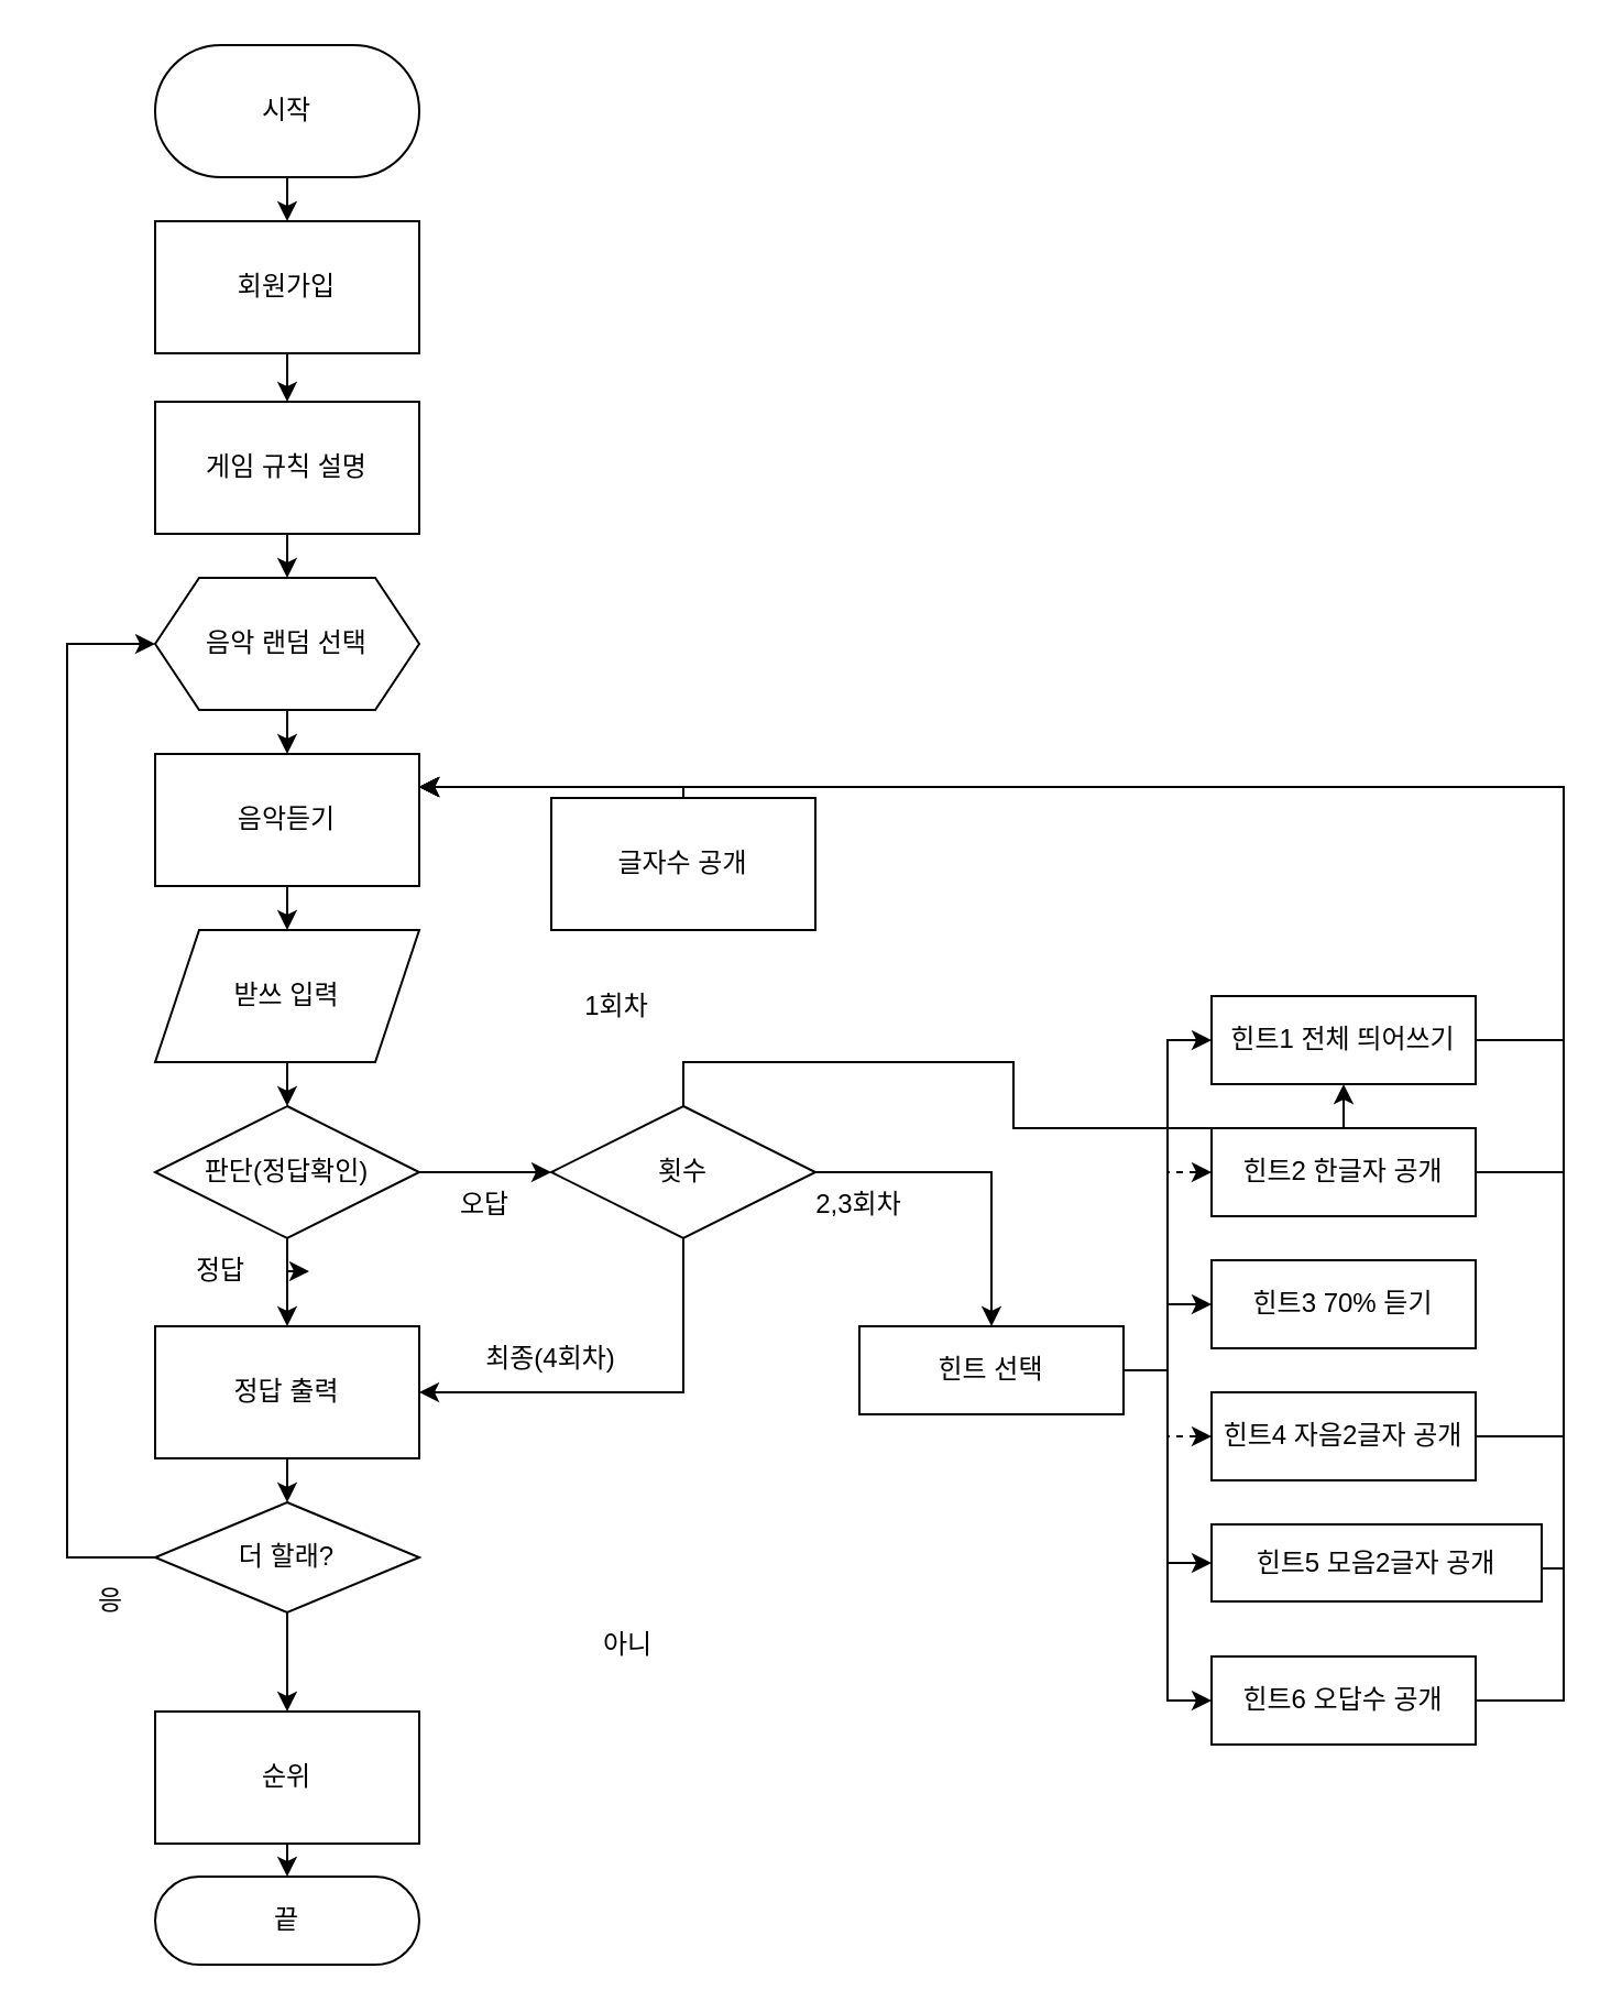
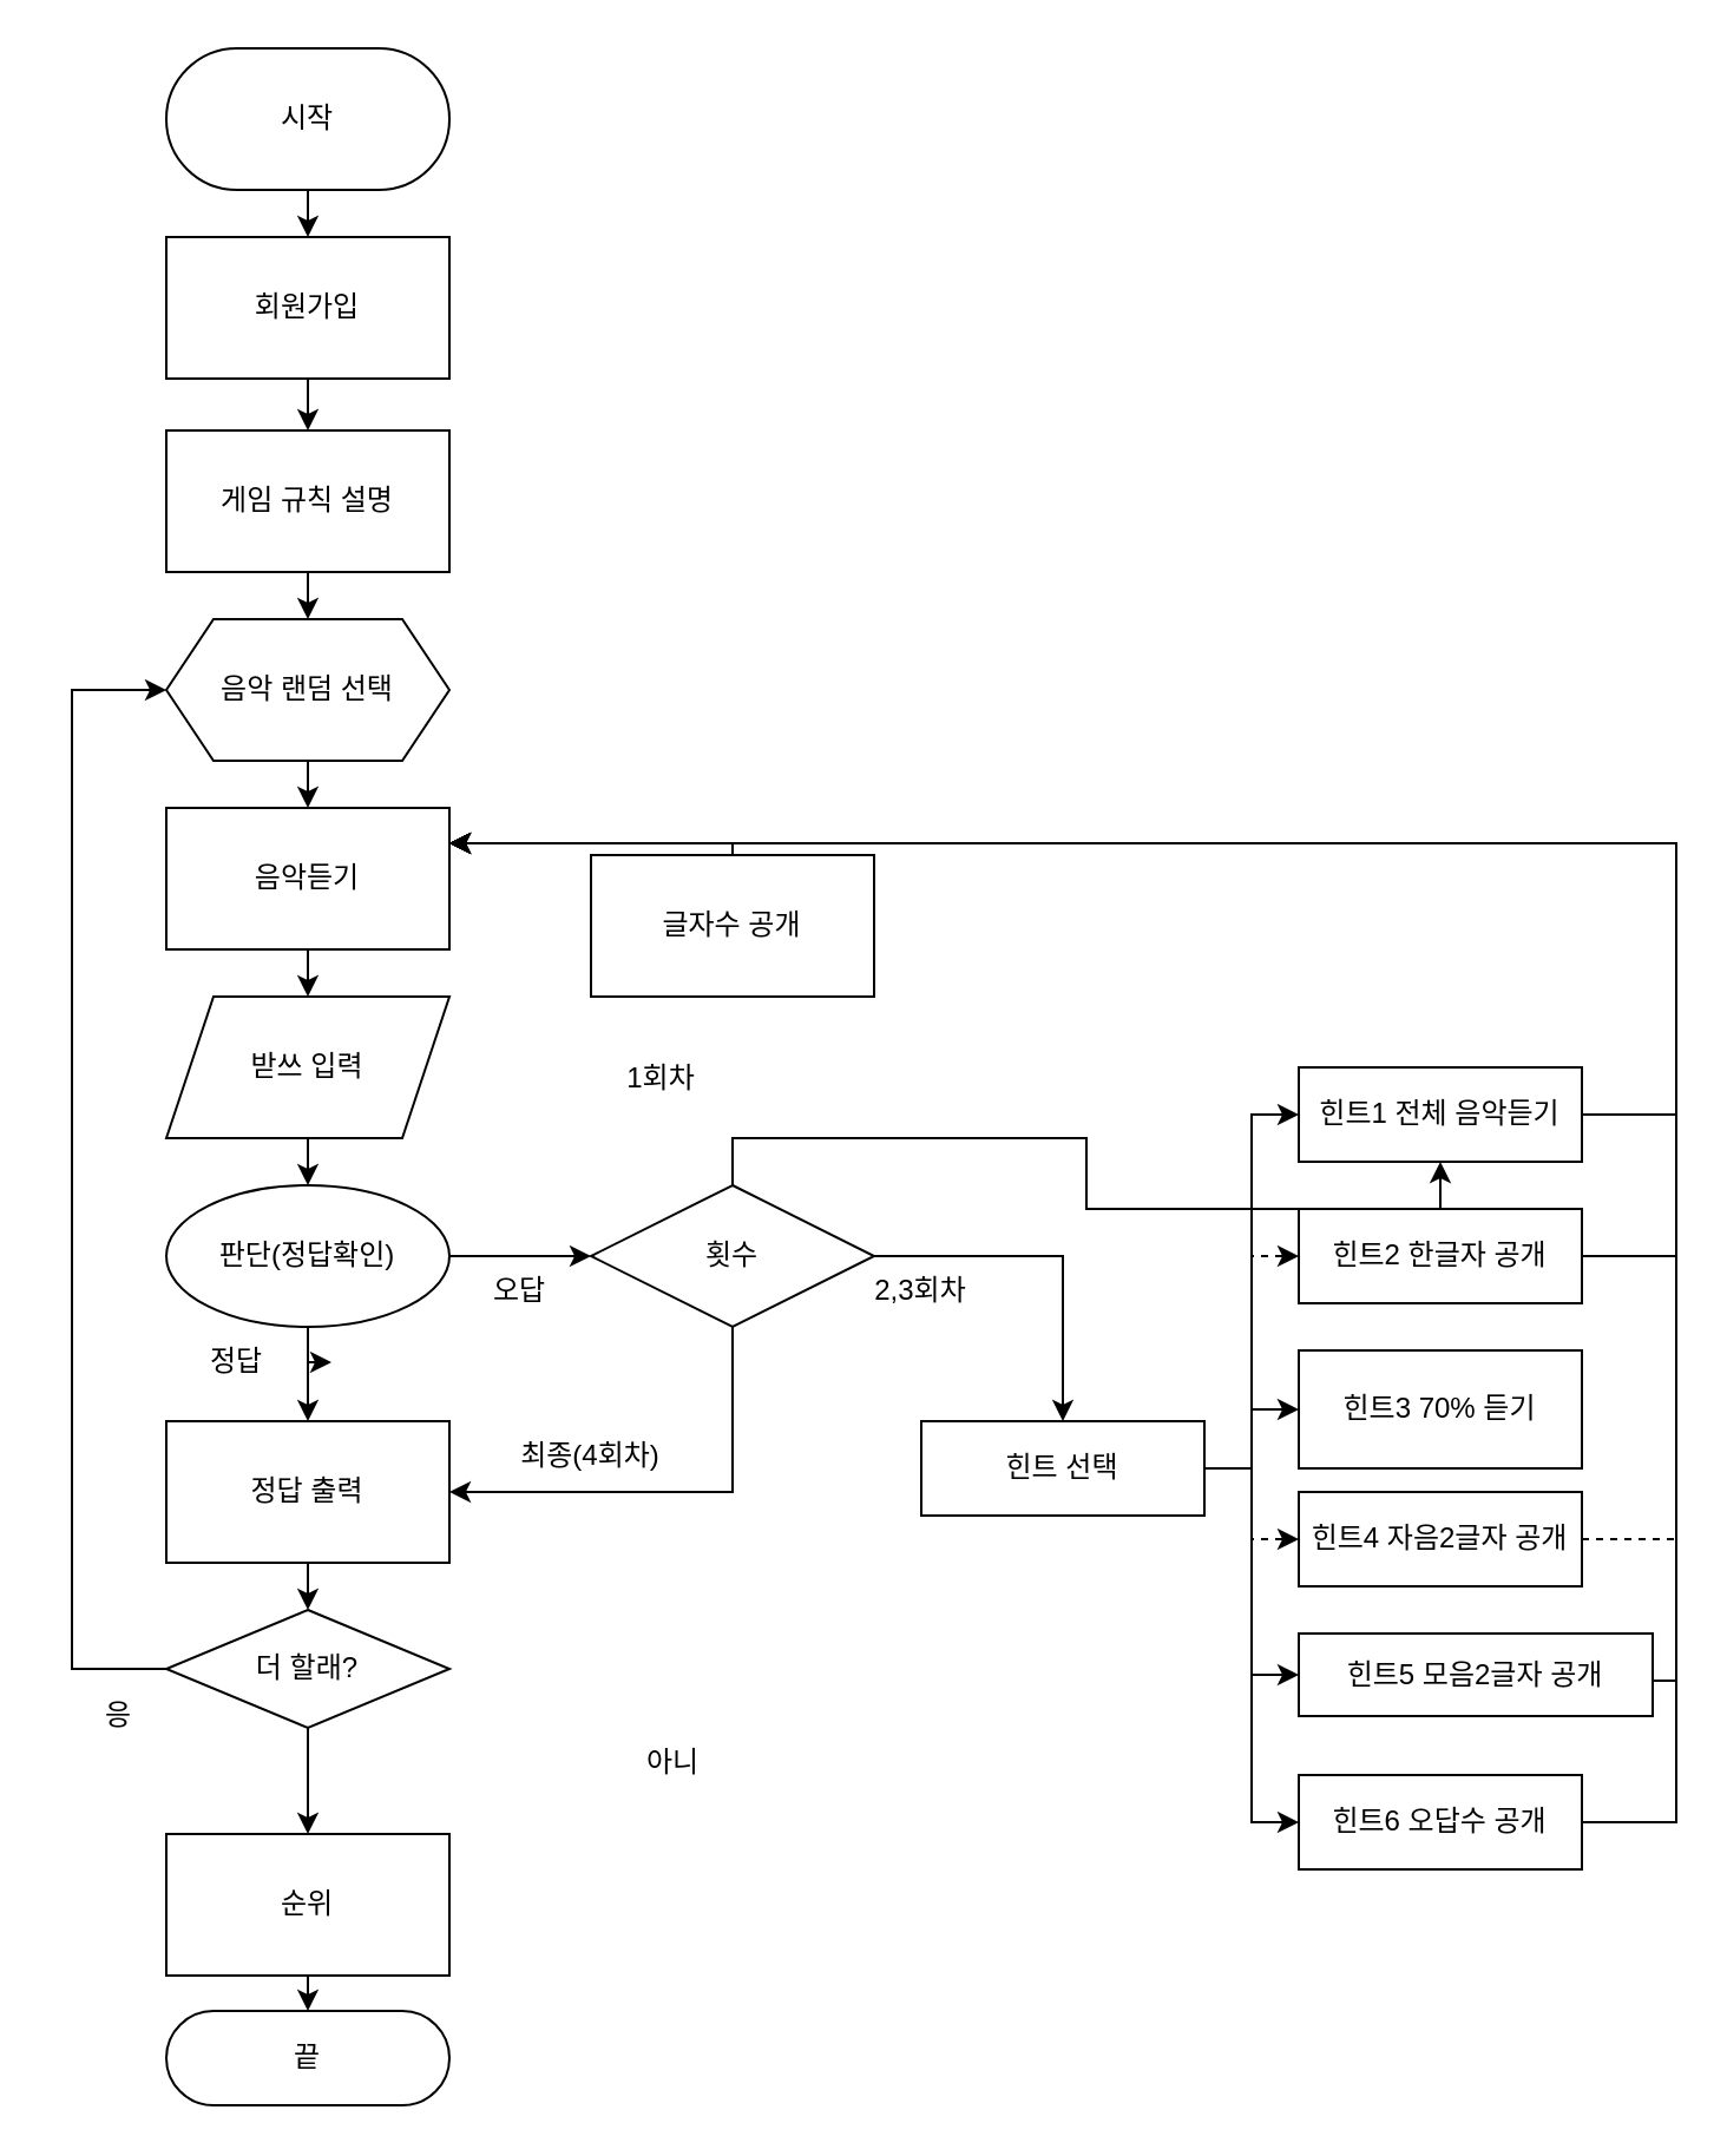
- <mxCell id="15" value="힌트1 전체 띄어쓰기" style="rounded=0;whiteSpace=wrap;html=1;" parent="1" vertex="1"><mxGeometry x="550" y="452" width="120" height="40" as="geometry" /></mxCell>
+ <mxCell id="15" value="힌트1 전체 음악듣기" style="rounded=0;whiteSpace=wrap;html=1;" parent="1" vertex="1"><mxGeometry x="550" y="452" width="120" height="40" as="geometry" /></mxCell>
- <mxCell id="9" value="판단(정답확인)" style="rhombus;whiteSpace=wrap;html=1;" parent="1" vertex="1"><mxGeometry x="70" y="502" width="120" height="60" as="geometry" /></mxCell>
+ <mxCell id="9" value="판단(정답확인)" style="ellipse;whiteSpace=wrap;html=1;" parent="1" vertex="1"><mxGeometry x="70" y="502" width="120" height="60" as="geometry" /></mxCell>
- <mxCell id="18" value="힌트3 70% 듣기" style="rounded=0;whiteSpace=wrap;html=1;" parent="1" vertex="1"><mxGeometry x="550" y="572" width="120" height="40" as="geometry" /></mxCell>
+ <mxCell id="18" value="힌트3 70% 듣기" style="rounded=0;whiteSpace=wrap;html=1;" parent="1" vertex="1"><mxGeometry x="550" y="572" width="120" height="50" as="geometry" /></mxCell>
- <mxCell id="19" style="edgeStyle=orthogonalEdgeStyle;rounded=0;orthogonalLoop=1;jettySize=auto;html=1;exitX=1;exitY=0.5;exitDx=0;exitDy=0;entryX=1;entryY=0.25;entryDx=0;entryDy=0;" parent="1" source="20" target="13" edge="1"><mxGeometry relative="1" as="geometry"><Array as="points"><mxPoint x="710" y="652" /><mxPoint x="710" y="357" /></Array></mxGeometry></mxCell>
+ <mxCell id="19" style="edgeStyle=orthogonalEdgeStyle;rounded=0;orthogonalLoop=1;jettySize=auto;html=1;exitX=1;exitY=0.5;exitDx=0;exitDy=0;entryX=1;entryY=0.25;entryDx=0;entryDy=0;dashed=1;" parent="1" source="20" target="13" edge="1"><mxGeometry relative="1" as="geometry"><Array as="points"><mxPoint x="710" y="652" /><mxPoint x="710" y="357" /></Array></mxGeometry></mxCell>
